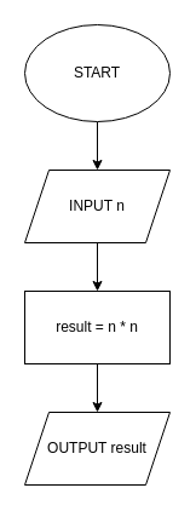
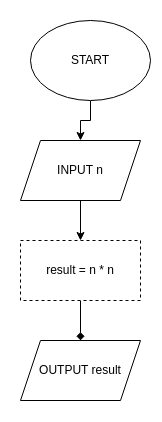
- <mxCell id="3" value="START" style="ellipse;whiteSpace=wrap;html=1;" vertex="1" parent="1"><mxGeometry x="20" y="20" width="120" height="80" as="geometry" /></mxCell>
+ <mxCell id="3" value="START" style="ellipse;whiteSpace=wrap;html=1;" vertex="1" parent="1"><mxGeometry x="30" y="20" width="120" height="80" as="geometry" /></mxCell>
- <mxCell id="7" value="result = n * n" style="rounded=0;whiteSpace=wrap;html=1;" vertex="1" parent="1"><mxGeometry x="20" y="240" width="120" height="60" as="geometry" /></mxCell>
+ <mxCell id="7" value="result = n * n" style="rounded=0;whiteSpace=wrap;html=1;dashed=1;" vertex="1" parent="1"><mxGeometry x="20" y="240" width="120" height="60" as="geometry" /></mxCell>
- <mxCell id="6" style="edgeStyle=orthogonalEdgeStyle;rounded=0;orthogonalLoop=1;jettySize=auto;html=1;exitX=0.5;exitY=1;exitDx=0;exitDy=0;entryX=0.5;entryY=0;entryDx=0;entryDy=0;" edge="1" parent="1" source="7" target="8"><mxGeometry relative="1" as="geometry" /></mxCell>
+ <mxCell id="6" style="edgeStyle=orthogonalEdgeStyle;rounded=0;orthogonalLoop=1;jettySize=auto;html=1;exitX=0.5;exitY=1;exitDx=0;exitDy=0;entryX=0.5;entryY=0;entryDx=0;entryDy=0;endArrow=diamond;" edge="1" parent="1" source="7" target="8"><mxGeometry relative="1" as="geometry" /></mxCell>
